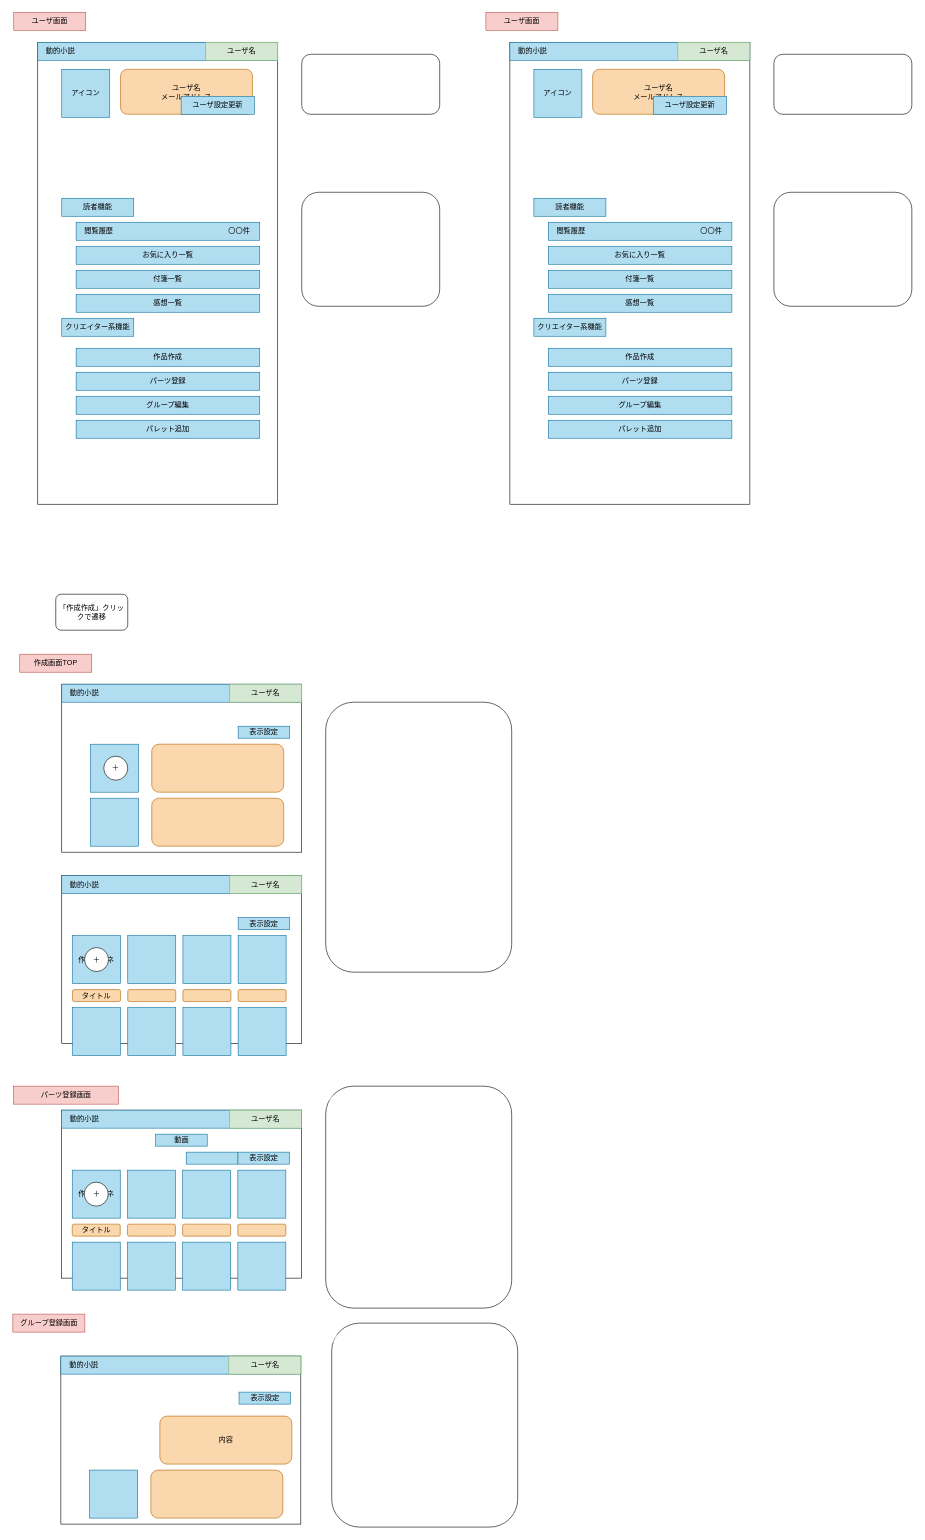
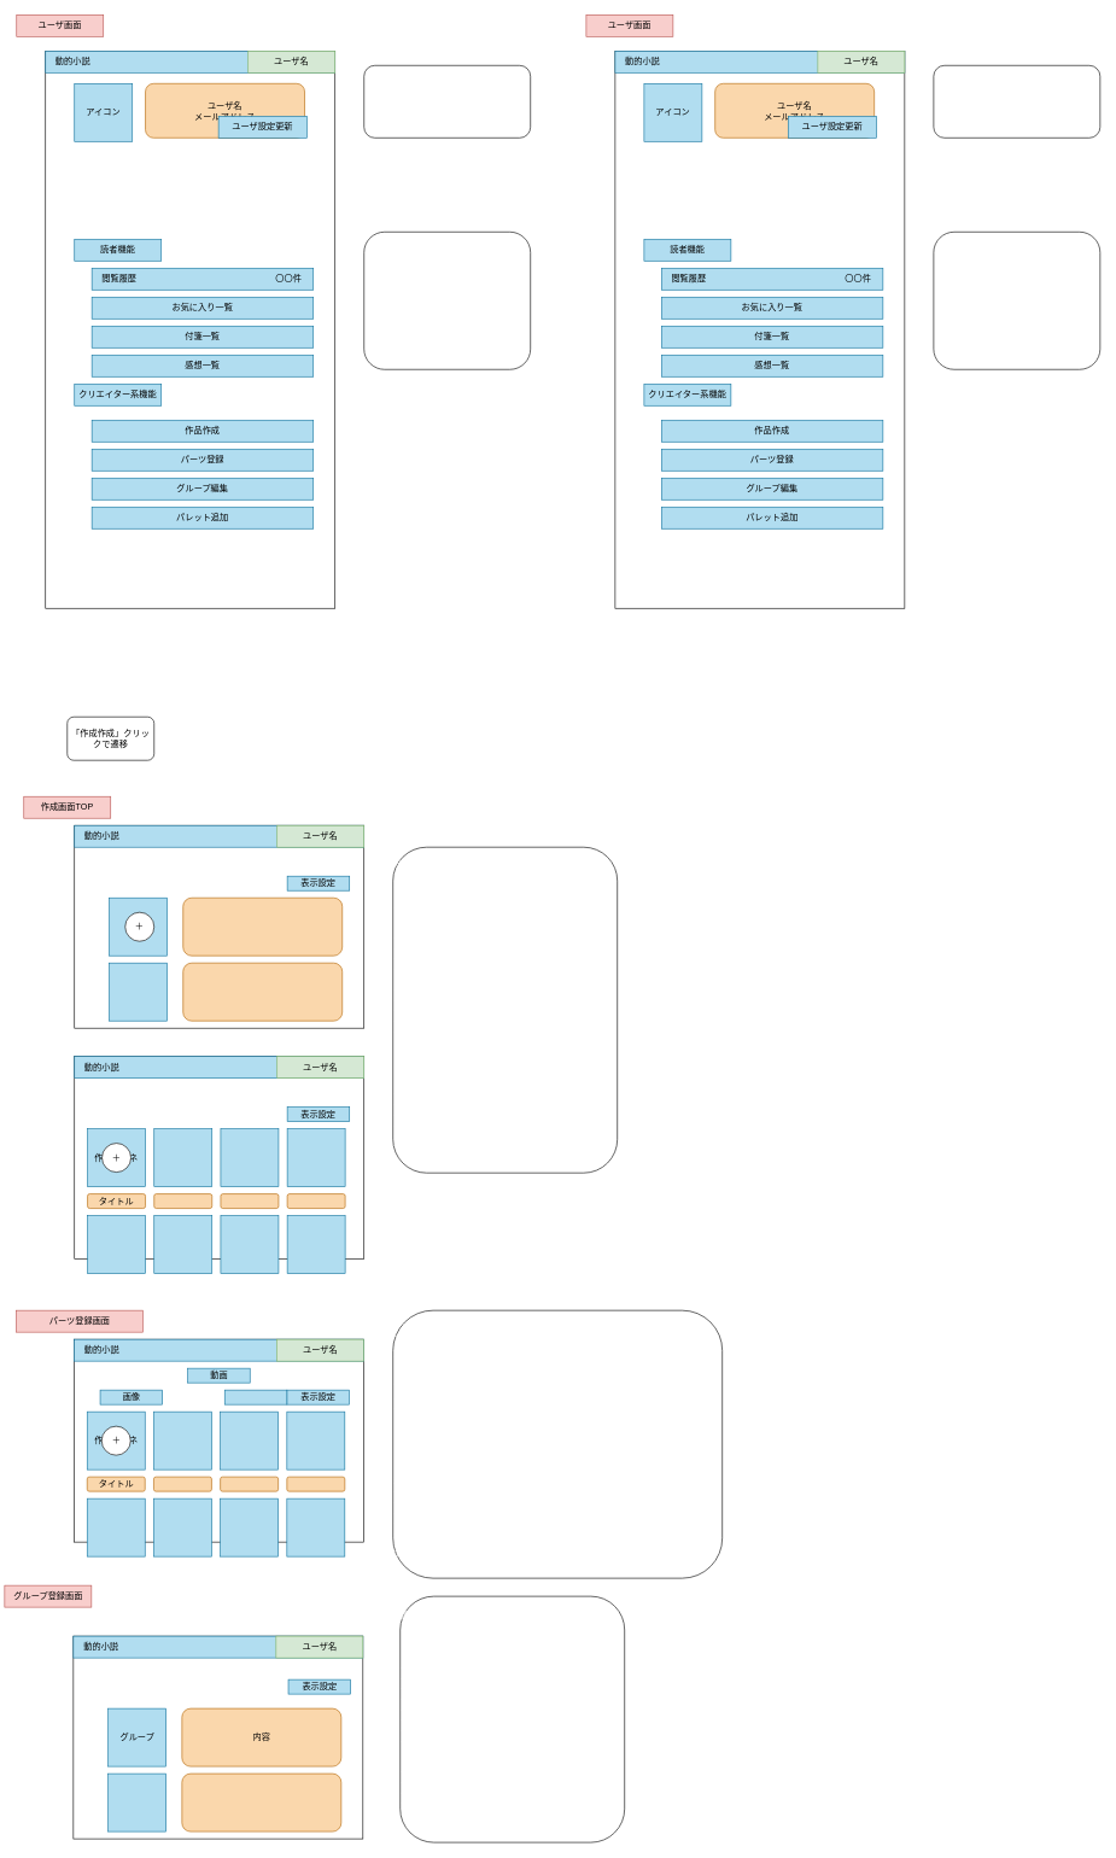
- <mxCell id="56" value="作成画面TOP" style="rounded=0;whiteSpace=wrap;html=1;fillColor=#f8cecc;strokeColor=#b85450;fontColor=#000000;" vertex="1" parent="1"><mxGeometry x="32" y="1090" width="120" height="30" as="geometry" /></mxCell>
+ <mxCell id="56" value="作成画面TOP" style="rounded=0;whiteSpace=wrap;html=1;fillColor=#f8cecc;strokeColor=#b85450;fontColor=#000000;" vertex="1" parent="1"><mxGeometry x="32" y="1100" width="120" height="30" as="geometry" /></mxCell>
+ <mxCell id="76" value="画像" style="rounded=0;whiteSpace=wrap;html=1;fillColor=#b1ddf0;strokeColor=#10739e;fontColor=#000000;" vertex="1" parent="1"><mxGeometry x="137.5" y="1920" width="86" height="20" as="geometry" /></mxCell>
- <mxCell id="80" value="&lt;font color=&quot;#ffffff&quot;&gt;ソート：&lt;br&gt;&lt;/font&gt;&lt;span style=&quot;color: rgb(255 , 255 , 255)&quot;&gt;- 名前&lt;/span&gt;&lt;span style=&quot;color: rgb(255 , 255 , 255)&quot;&gt;&lt;br&gt;&lt;/span&gt;&lt;font color=&quot;#ffffff&quot;&gt;&lt;span style=&quot;text-align: center&quot;&gt;- 登録日&lt;/span&gt;&lt;br style=&quot;text-align: center&quot;&gt;&lt;/font&gt;&lt;span style=&quot;color: rgb(255 , 255 , 255) ; text-align: center&quot;&gt;-&amp;nbsp;&lt;/span&gt;&lt;font color=&quot;#ffffff&quot;&gt;&lt;span style=&quot;text-align: center&quot;&gt;更新日&lt;br&gt;&lt;/span&gt;&lt;/font&gt;&lt;font color=&quot;#ffffff&quot;&gt;&lt;br&gt;サムネクリック&lt;br&gt;詳細表示モーダル表示&lt;br&gt;- 所属グループ一覧&lt;br&gt;- 登録削除ボタン&lt;br&gt;→使用中の作品からも削除される&lt;br&gt;→どこで使用中なのかをアラート&lt;br&gt;&lt;/font&gt;&lt;span style=&quot;color: rgb(255 , 255 , 255)&quot;&gt;　※暫定対応　本来は削除しないでも残したい&lt;/span&gt;&lt;font color=&quot;#ffffff&quot;&gt;&lt;br&gt;&lt;br&gt;「＋」クリック&lt;br&gt;アップロードモーダル表示&lt;br&gt;種別選択&lt;br&gt;&lt;/font&gt;&lt;font color=&quot;#ffffff&quot;&gt;- グループ名&lt;br&gt;&lt;/font&gt;&lt;span style=&quot;color: rgb(255 , 255 , 255)&quot;&gt;- 立ち絵&lt;br&gt;- セリフ枠&lt;br&gt;- 文字フォント&lt;br&gt;- 背景画像&lt;br&gt;- 動画&lt;/span&gt;&lt;font color=&quot;#ffffff&quot;&gt;&lt;br&gt;アップロード、名前が必須&lt;br&gt;&lt;br&gt;&lt;/font&gt;" style="rounded=1;whiteSpace=wrap;html=1;fontColor=#000000;align=left;" vertex="1" parent="1"><mxGeometry x="542" y="1810" width="310" height="370" as="geometry" /></mxCell>
+ <mxCell id="80" value="&lt;font color=&quot;#ffffff&quot;&gt;ソート：&lt;br&gt;&lt;/font&gt;&lt;span style=&quot;color: rgb(255 , 255 , 255)&quot;&gt;- 名前&lt;/span&gt;&lt;span style=&quot;color: rgb(255 , 255 , 255)&quot;&gt;&lt;br&gt;&lt;/span&gt;&lt;font color=&quot;#ffffff&quot;&gt;&lt;span style=&quot;text-align: center&quot;&gt;- 登録日&lt;/span&gt;&lt;br style=&quot;text-align: center&quot;&gt;&lt;/font&gt;&lt;span style=&quot;color: rgb(255 , 255 , 255) ; text-align: center&quot;&gt;-&amp;nbsp;&lt;/span&gt;&lt;font color=&quot;#ffffff&quot;&gt;&lt;span style=&quot;text-align: center&quot;&gt;更新日&lt;br&gt;&lt;/span&gt;&lt;/font&gt;&lt;font color=&quot;#ffffff&quot;&gt;&lt;br&gt;サムネクリック&lt;br&gt;詳細表示モーダル表示&lt;br&gt;- 所属グループ一覧&lt;br&gt;- 登録削除ボタン&lt;br&gt;→使用中の作品からも削除される&lt;br&gt;→どこで使用中なのかをアラート&lt;br&gt;&lt;/font&gt;&lt;span style=&quot;color: rgb(255 , 255 , 255)&quot;&gt;　※暫定対応　本来は削除しないでも残したい&lt;/span&gt;&lt;font color=&quot;#ffffff&quot;&gt;&lt;br&gt;&lt;br&gt;「＋」クリック&lt;br&gt;アップロードモーダル表示&lt;br&gt;種別選択&lt;br&gt;&lt;/font&gt;&lt;font color=&quot;#ffffff&quot;&gt;- グループ名&lt;br&gt;&lt;/font&gt;&lt;span style=&quot;color: rgb(255 , 255 , 255)&quot;&gt;- 立ち絵&lt;br&gt;- セリフ枠&lt;br&gt;- 文字フォント&lt;br&gt;- 背景画像&lt;br&gt;- 動画&lt;/span&gt;&lt;font color=&quot;#ffffff&quot;&gt;&lt;br&gt;アップロード、名前が必須&lt;br&gt;&lt;br&gt;&lt;/font&gt;" style="rounded=1;whiteSpace=wrap;html=1;fontColor=#000000;align=left;" vertex="1" parent="1"><mxGeometry x="542" y="1810" width="455" height="370" as="geometry" /></mxCell>
- <mxCell id="53" value="グループ登録画面" style="rounded=0;whiteSpace=wrap;html=1;fillColor=#f8cecc;strokeColor=#b85450;fontColor=#000000;" parent="1" vertex="1"><mxGeometry x="20.5" y="2190" width="120" height="30" as="geometry" /></mxCell>
+ <mxCell id="53" value="グループ登録画面" style="rounded=0;whiteSpace=wrap;html=1;fillColor=#f8cecc;strokeColor=#b85450;fontColor=#000000;" parent="1" vertex="1"><mxGeometry x="5.5" y="2190" width="120" height="30" as="geometry" /></mxCell>
+ <mxCell id="48" value="グループ" style="rounded=0;whiteSpace=wrap;html=1;fillColor=#b1ddf0;strokeColor=#10739e;fontColor=#000000;" parent="1" vertex="1"><mxGeometry x="148.5" y="2360" width="80" height="80" as="geometry" /></mxCell>
- <mxCell id="49" value="&lt;font color=&quot;#000000&quot;&gt;内容&lt;br&gt;&lt;/font&gt;" style="rounded=1;whiteSpace=wrap;html=1;fillColor=#fad7ac;strokeColor=#b46504;" parent="1" vertex="1"><mxGeometry x="265.5" y="2360" width="220" height="80" as="geometry" /></mxCell>
+ <mxCell id="49" value="&lt;font color=&quot;#000000&quot;&gt;内容&lt;br&gt;&lt;/font&gt;" style="rounded=1;whiteSpace=wrap;html=1;fillColor=#fad7ac;strokeColor=#b46504;" parent="1" vertex="1"><mxGeometry x="250.5" y="2360" width="220" height="80" as="geometry" /></mxCell>
